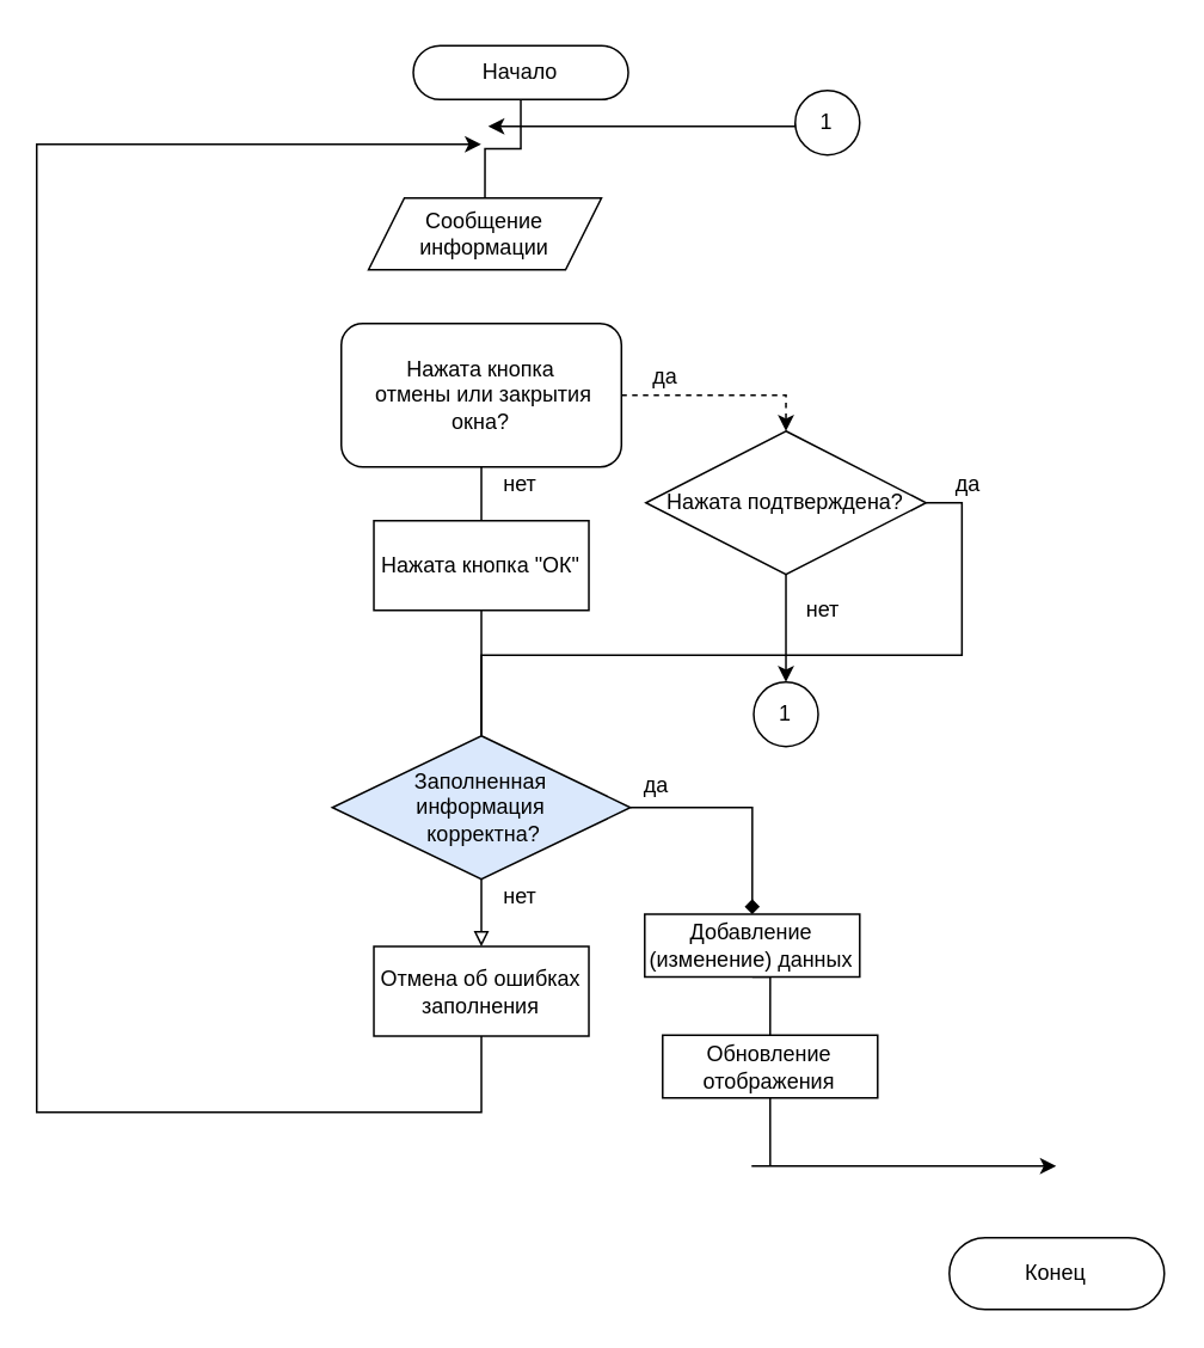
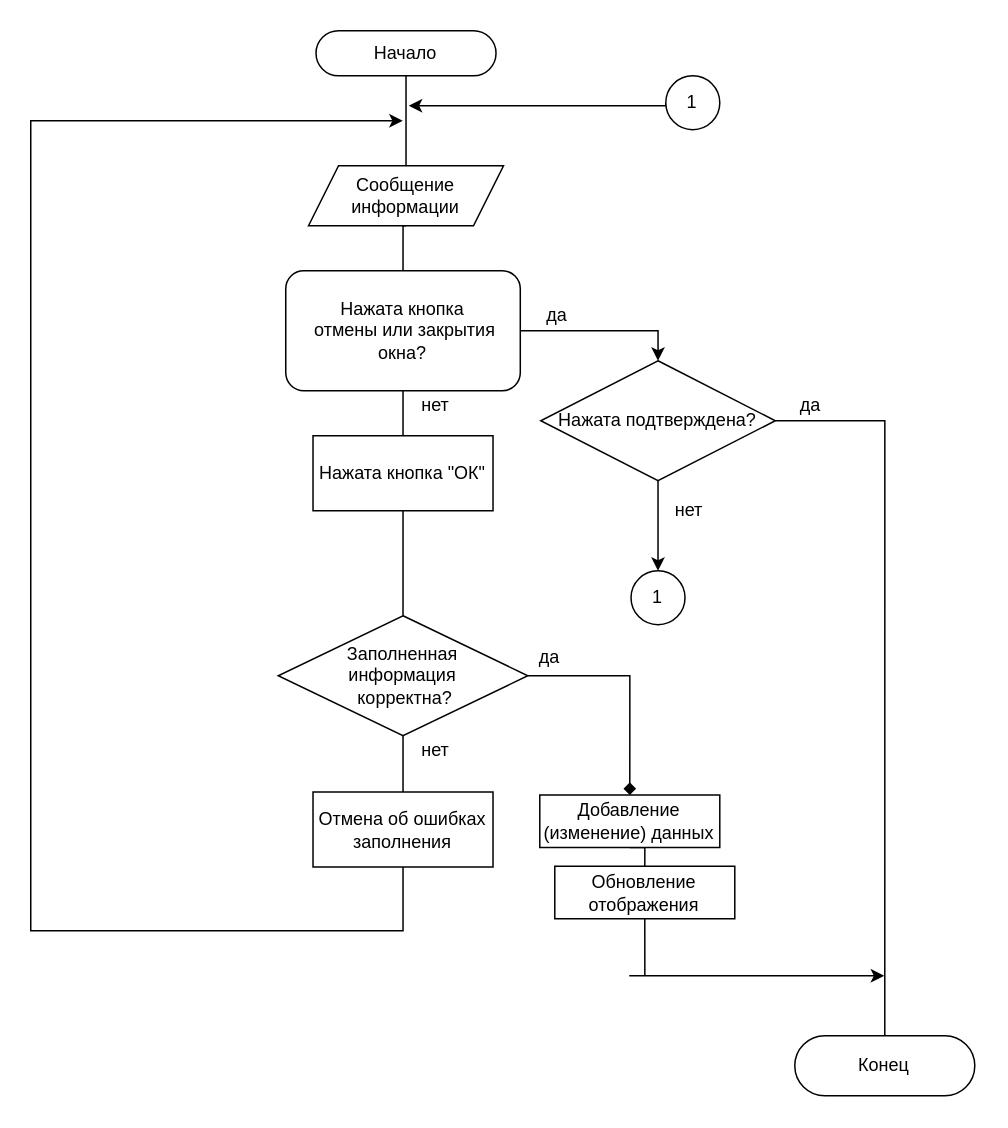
- <mxCell id="3" value="Начало" style="rounded=1;whiteSpace=wrap;html=1;arcSize=50;" vertex="1" parent="1"><mxGeometry x="230.18" y="25" width="120" height="30" as="geometry" /></mxCell>
+ <mxCell id="3" value="Начало" style="rounded=1;whiteSpace=wrap;html=1;arcSize=50;" vertex="1" parent="1"><mxGeometry x="210.18" y="20" width="120" height="30" as="geometry" /></mxCell>
+ <mxCell id="6" style="edgeStyle=orthogonalEdgeStyle;rounded=0;orthogonalLoop=1;jettySize=auto;html=1;exitX=0.5;exitY=1;exitDx=0;exitDy=0;entryX=0.5;entryY=0;entryDx=0;entryDy=0;endArrow=none;endFill=0;" edge="1" parent="1" source="7" target="15"><mxGeometry relative="1" as="geometry" /></mxCell>
- <mxCell id="13" style="edgeStyle=orthogonalEdgeStyle;rounded=0;orthogonalLoop=1;jettySize=auto;html=1;exitX=1;exitY=0.5;exitDx=0;exitDy=0;endArrow=classic;endFill=1;entryX=0.5;entryY=0;entryDx=0;entryDy=0;dashed=1;" edge="1" parent="1" source="15" target="18"><mxGeometry relative="1" as="geometry"><mxPoint x="440" y="219.966" as="targetPoint" /><Array as="points"><mxPoint x="438" y="220" /></Array></mxGeometry></mxCell>
+ <mxCell id="13" style="edgeStyle=orthogonalEdgeStyle;rounded=0;orthogonalLoop=1;jettySize=auto;html=1;exitX=1;exitY=0.5;exitDx=0;exitDy=0;endArrow=classic;endFill=1;entryX=0.5;entryY=0;entryDx=0;entryDy=0;" edge="1" parent="1" source="15" target="18"><mxGeometry relative="1" as="geometry"><mxPoint x="440" y="219.966" as="targetPoint" /><Array as="points"><mxPoint x="438" y="220" /></Array></mxGeometry></mxCell>
- <mxCell id="16" style="edgeStyle=orthogonalEdgeStyle;rounded=0;orthogonalLoop=1;jettySize=auto;html=1;exitX=1;exitY=0.5;exitDx=0;exitDy=0;endArrow=none;endFill=0;" edge="1" parent="1" source="18" target="12"><mxGeometry relative="1" as="geometry"><mxPoint x="580" y="370" as="targetPoint" /></mxGeometry></mxCell>
+ <mxCell id="16" style="edgeStyle=orthogonalEdgeStyle;rounded=0;orthogonalLoop=1;jettySize=auto;html=1;exitX=1;exitY=0.5;exitDx=0;exitDy=0;endArrow=none;endFill=0;entryX=0.5;entryY=0;entryDx=0;entryDy=0;" edge="1" parent="1" source="18" target="19"><mxGeometry relative="1" as="geometry"><mxPoint x="580" y="370" as="targetPoint" /></mxGeometry></mxCell>
- <mxCell id="12" value="Заполненная &lt;br&gt;информация&lt;br&gt;&amp;nbsp;корректна?" style="rhombus;whiteSpace=wrap;html=1;fillColor=#dae8fc;" vertex="1" parent="1"><mxGeometry x="185" y="410" width="166.36" height="80" as="geometry" /></mxCell>
+ <mxCell id="12" value="Заполненная &lt;br&gt;информация&lt;br&gt;&amp;nbsp;корректна?" style="rhombus;whiteSpace=wrap;html=1;" vertex="1" parent="1"><mxGeometry x="185" y="410" width="166.36" height="80" as="geometry" /></mxCell>
- <mxCell id="10" style="edgeStyle=orthogonalEdgeStyle;rounded=0;orthogonalLoop=1;jettySize=auto;html=1;exitX=0.5;exitY=1;exitDx=0;exitDy=0;entryX=0.5;entryY=0;entryDx=0;entryDy=0;endArrow=block;endFill=0;" edge="1" parent="1" source="12" target="21"><mxGeometry relative="1" as="geometry" /></mxCell>
+ <mxCell id="10" style="edgeStyle=orthogonalEdgeStyle;rounded=0;orthogonalLoop=1;jettySize=auto;html=1;exitX=0.5;exitY=1;exitDx=0;exitDy=0;entryX=0.5;entryY=0;entryDx=0;entryDy=0;endArrow=none;endFill=0;" edge="1" parent="1" source="12" target="21"><mxGeometry relative="1" as="geometry" /></mxCell>
- <mxCell id="5" value="Добавление (изменение) данных" style="rounded=0;whiteSpace=wrap;html=1;" vertex="1" parent="1"><mxGeometry x="359.36" y="509.5" width="120" height="35" as="geometry" /></mxCell>
+ <mxCell id="5" value="Добавление (изменение) данных" style="rounded=0;whiteSpace=wrap;html=1;" vertex="1" parent="1"><mxGeometry x="359.36" y="529.5" width="120" height="35" as="geometry" /></mxCell>
